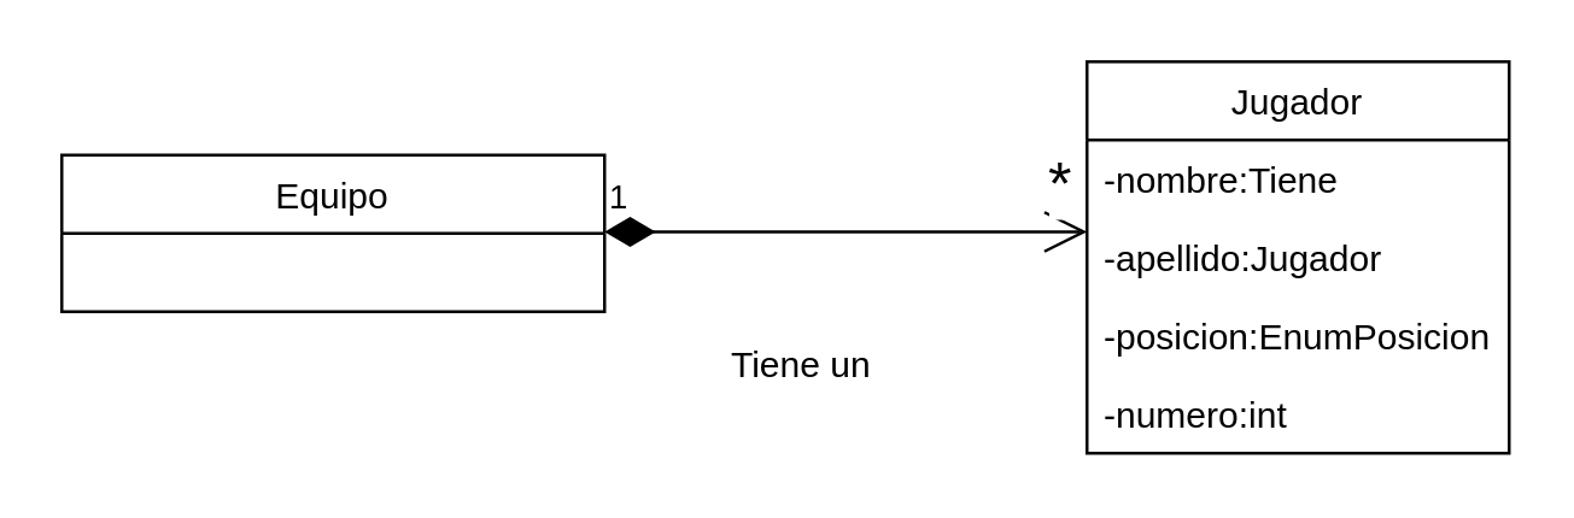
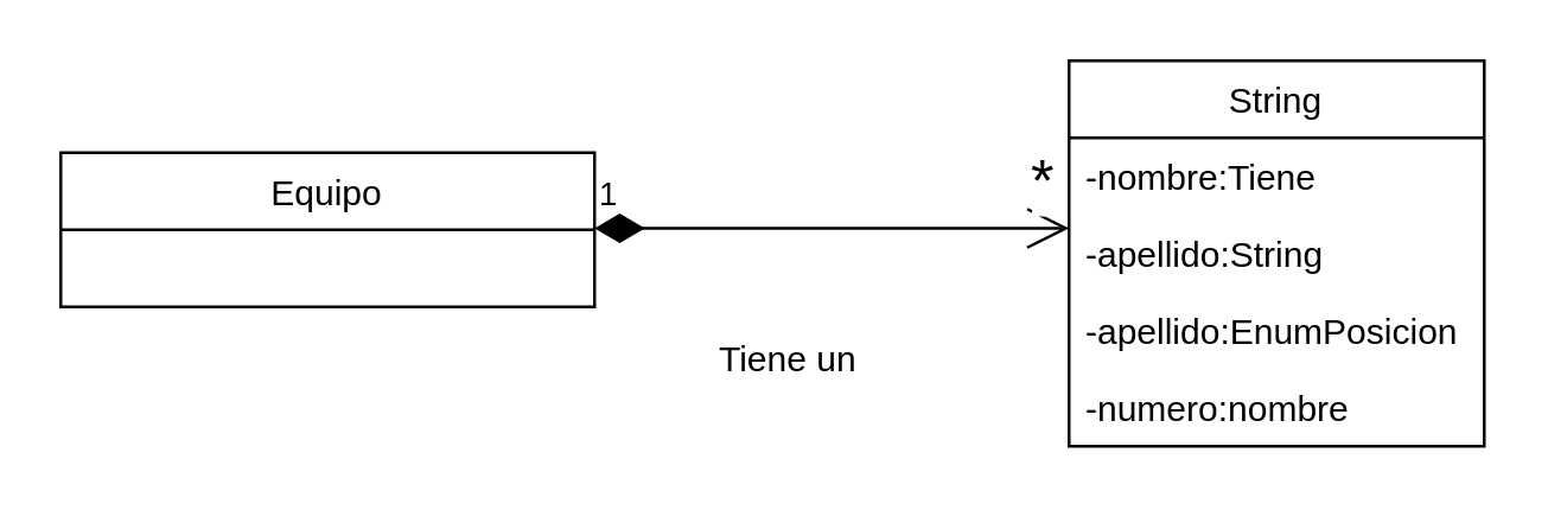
- <mxCell id="3" value="Jugador" style="swimlane;fontStyle=0;childLayout=stackLayout;horizontal=1;startSize=26;fillColor=none;horizontalStack=0;resizeParent=1;resizeParentMax=0;resizeLast=0;collapsible=1;marginBottom=0;" vertex="1" parent="1"><mxGeometry x="360" y="20" width="140" height="130" as="geometry" /></mxCell>
+ <mxCell id="3" value="String" style="swimlane;fontStyle=0;childLayout=stackLayout;horizontal=1;startSize=26;fillColor=none;horizontalStack=0;resizeParent=1;resizeParentMax=0;resizeLast=0;collapsible=1;marginBottom=0;" vertex="1" parent="1"><mxGeometry x="360" y="20" width="140" height="130" as="geometry" /></mxCell>
- <mxCell id="5" value="-apellido:Jugador" style="text;strokeColor=none;fillColor=none;align=left;verticalAlign=top;spacingLeft=4;spacingRight=4;overflow=hidden;rotatable=0;points=[[0,0.5],[1,0.5]];portConstraint=eastwest;" vertex="1" parent="3"><mxGeometry y="52" width="140" height="26" as="geometry" /></mxCell>
+ <mxCell id="5" value="-apellido:String" style="text;strokeColor=none;fillColor=none;align=left;verticalAlign=top;spacingLeft=4;spacingRight=4;overflow=hidden;rotatable=0;points=[[0,0.5],[1,0.5]];portConstraint=eastwest;" vertex="1" parent="3"><mxGeometry y="52" width="140" height="26" as="geometry" /></mxCell>
- <mxCell id="6" value="-posicion:EnumPosicion" style="text;strokeColor=none;fillColor=none;align=left;verticalAlign=top;spacingLeft=4;spacingRight=4;overflow=hidden;rotatable=0;points=[[0,0.5],[1,0.5]];portConstraint=eastwest;" vertex="1" parent="3"><mxGeometry y="78" width="140" height="26" as="geometry" /></mxCell>
+ <mxCell id="6" value="-apellido:EnumPosicion" style="text;strokeColor=none;fillColor=none;align=left;verticalAlign=top;spacingLeft=4;spacingRight=4;overflow=hidden;rotatable=0;points=[[0,0.5],[1,0.5]];portConstraint=eastwest;" vertex="1" parent="3"><mxGeometry y="78" width="140" height="26" as="geometry" /></mxCell>
- <mxCell id="7" value="-numero:int" style="text;strokeColor=none;fillColor=none;align=left;verticalAlign=top;spacingLeft=4;spacingRight=4;overflow=hidden;rotatable=0;points=[[0,0.5],[1,0.5]];portConstraint=eastwest;" vertex="1" parent="3"><mxGeometry y="104" width="140" height="26" as="geometry" /></mxCell>
+ <mxCell id="7" value="-numero:nombre" style="text;strokeColor=none;fillColor=none;align=left;verticalAlign=top;spacingLeft=4;spacingRight=4;overflow=hidden;rotatable=0;points=[[0,0.5],[1,0.5]];portConstraint=eastwest;" vertex="1" parent="3"><mxGeometry y="104" width="140" height="26" as="geometry" /></mxCell>
